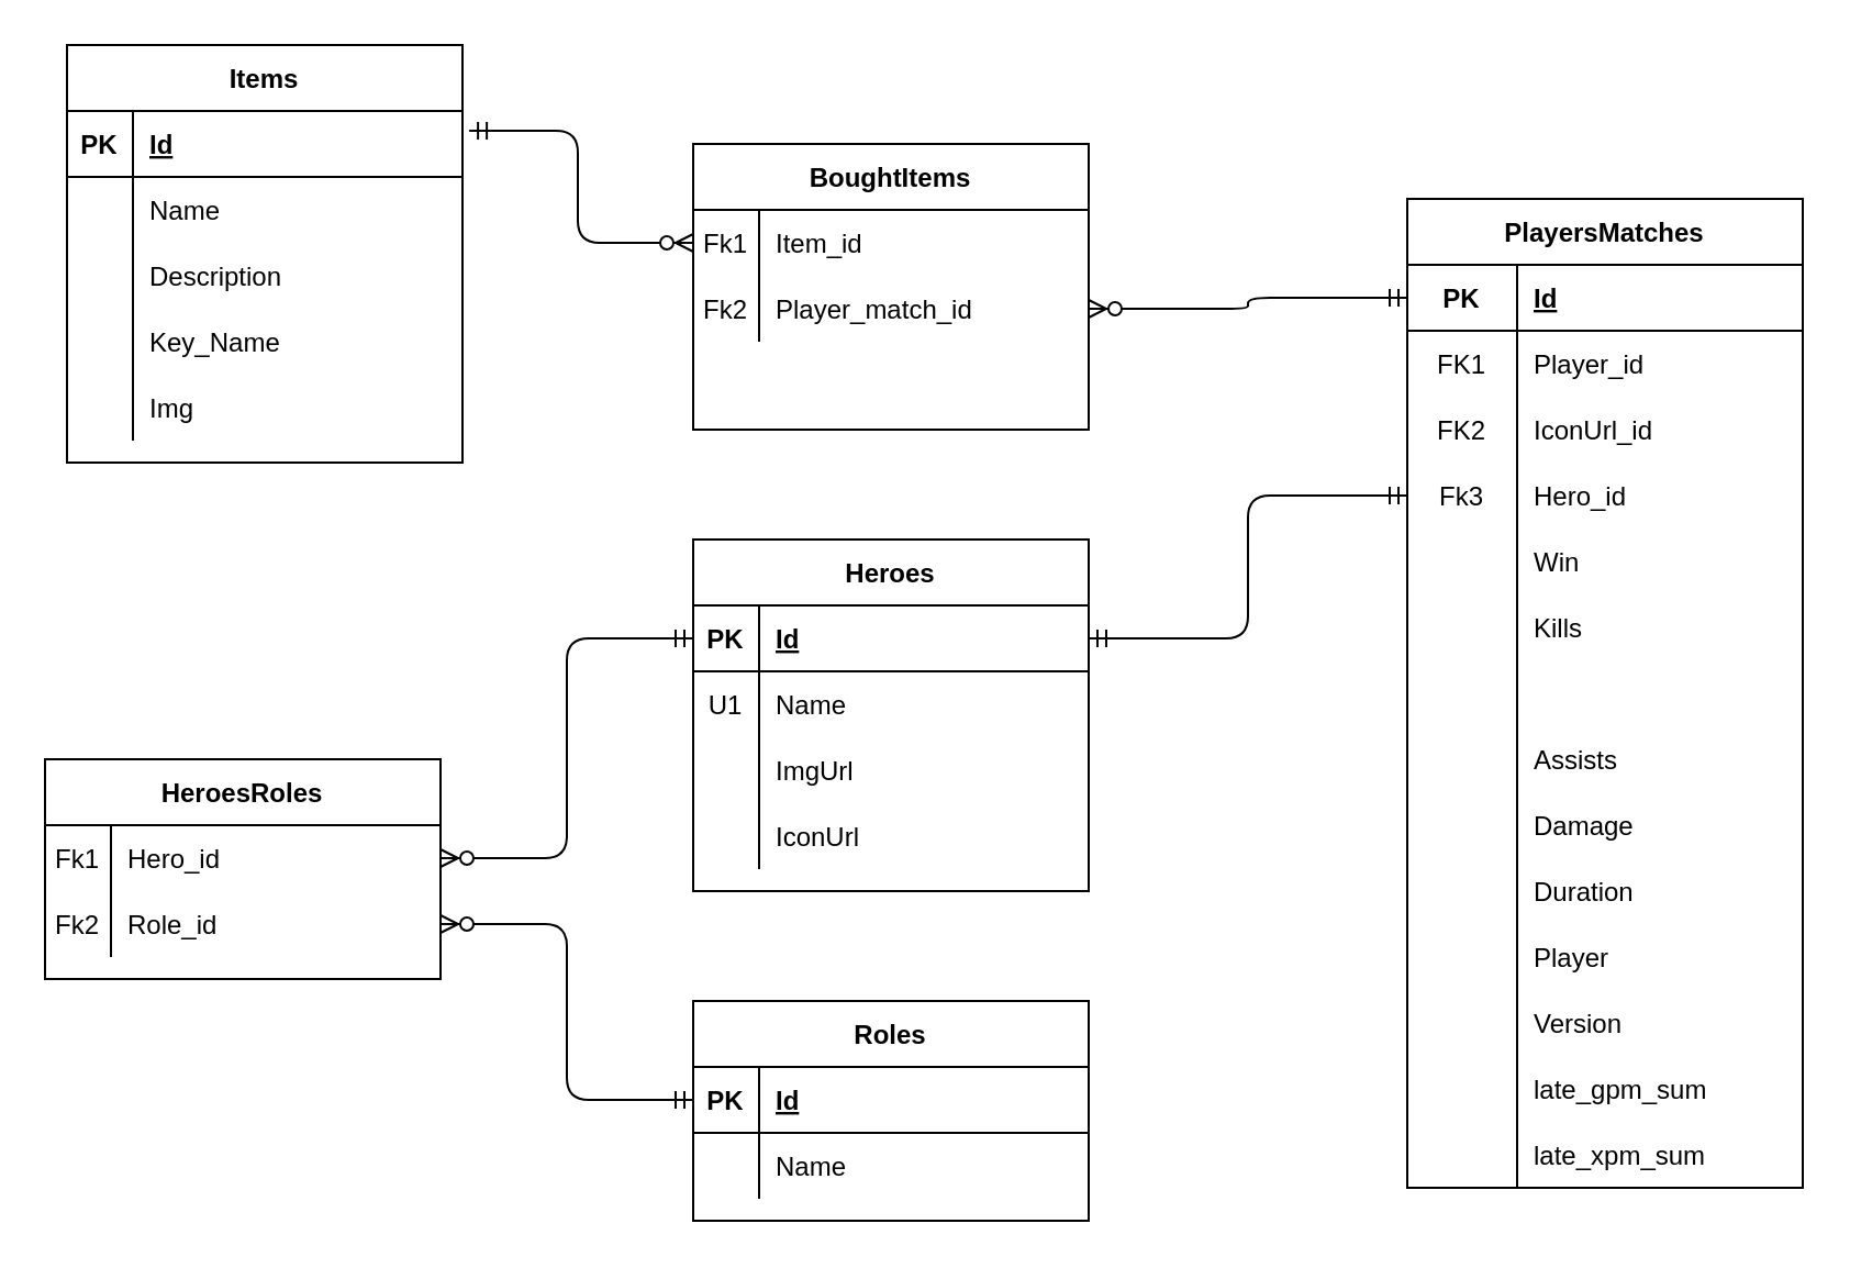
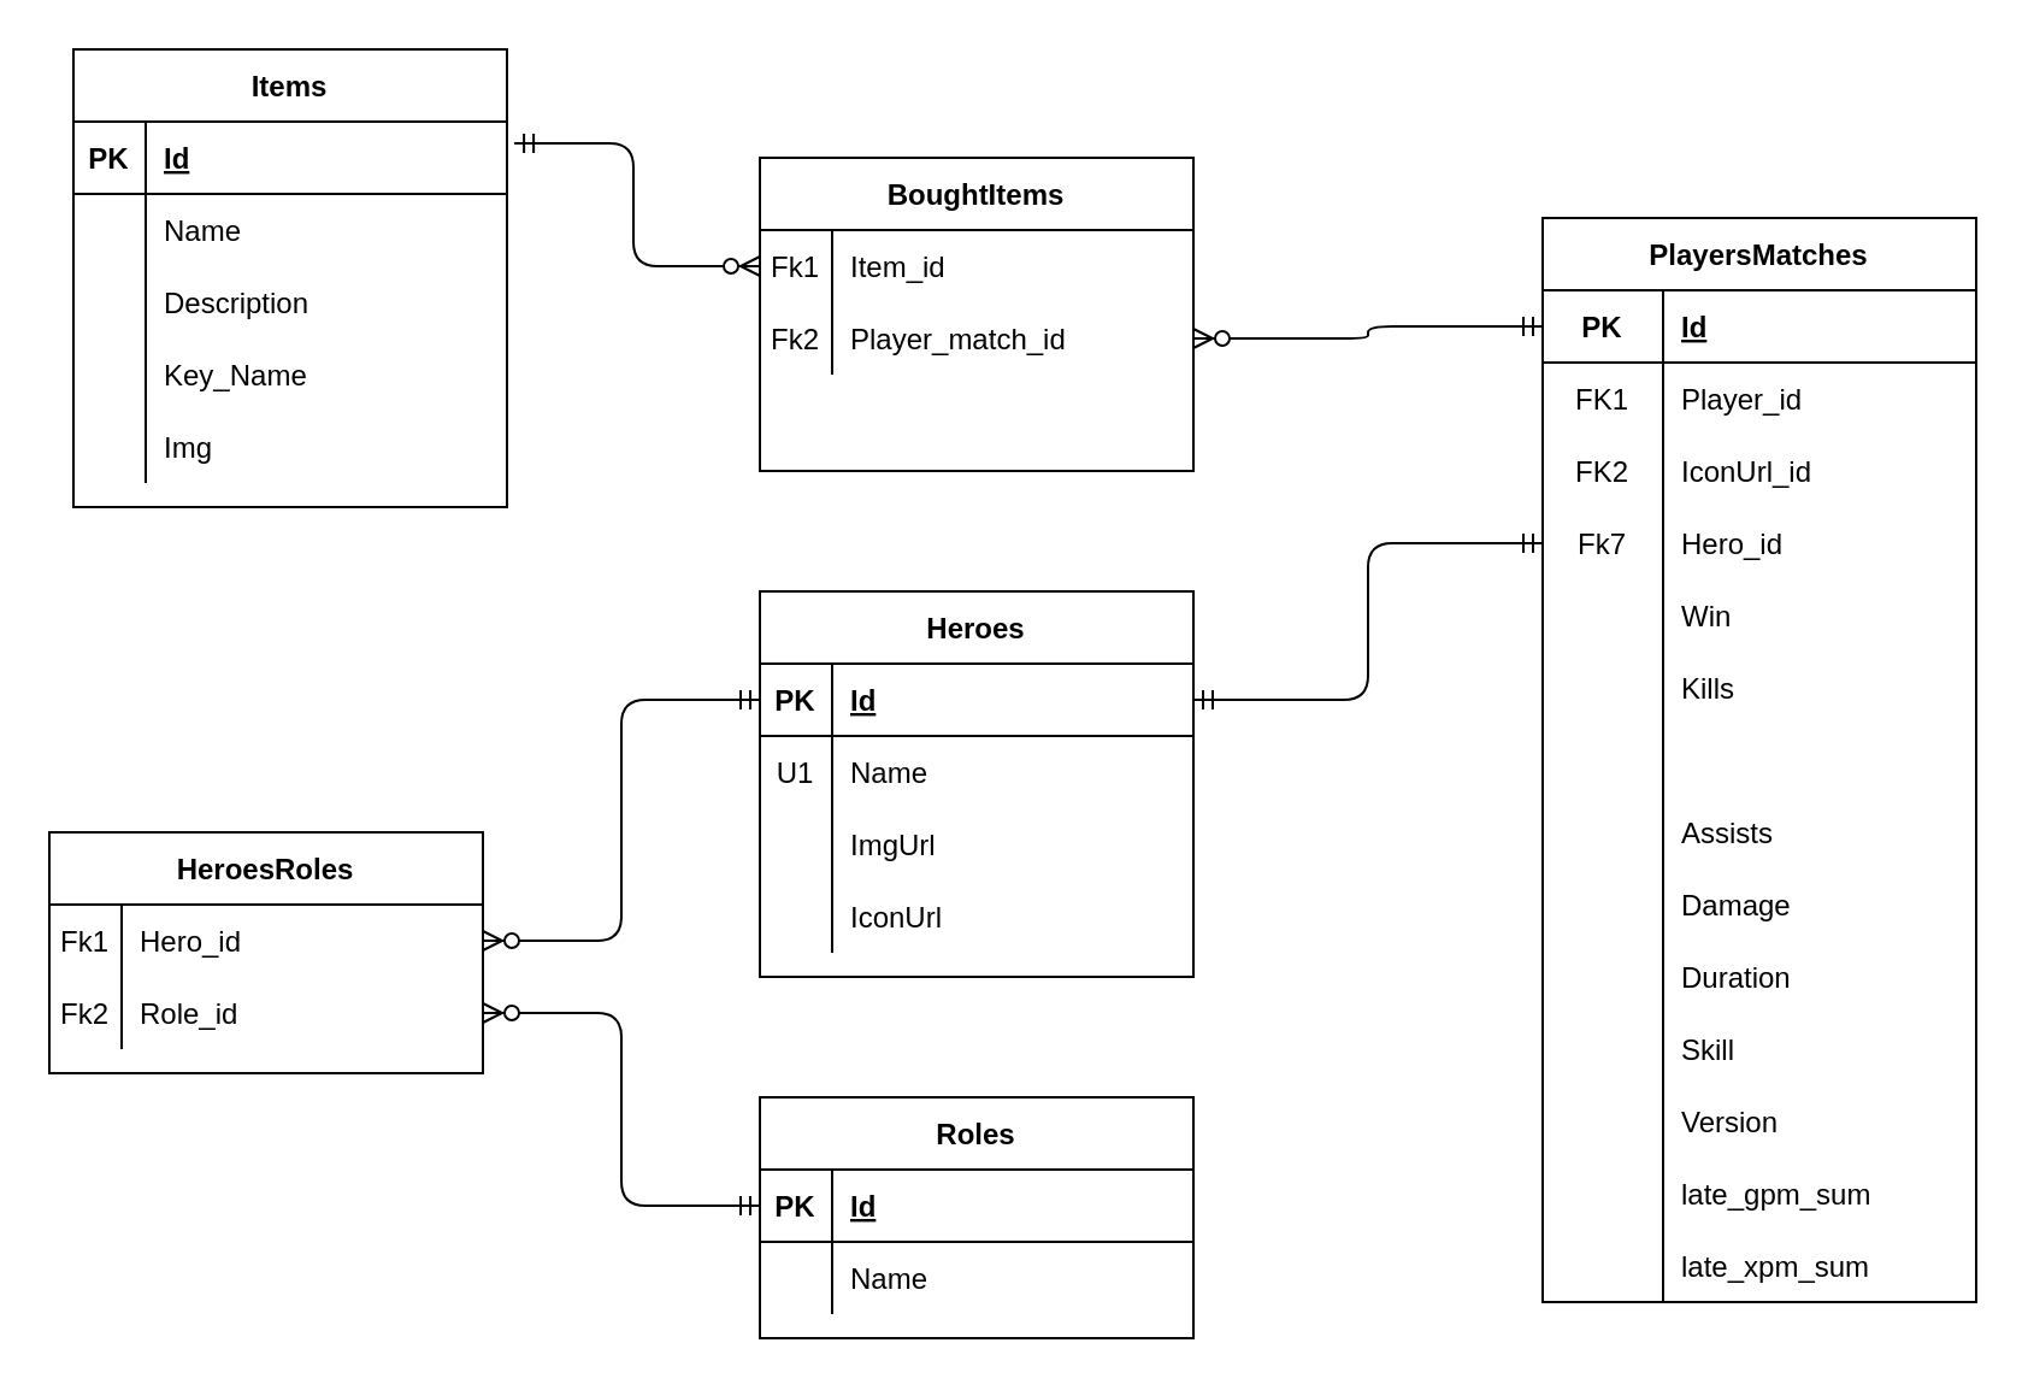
- <mxCell id="13" value="Fk3" style="shape=partialRectangle;connectable=0;fillColor=none;top=0;left=0;bottom=0;right=0;editable=1;overflow=hidden;" parent="12" vertex="1"><mxGeometry width="50" height="30" as="geometry" /></mxCell>
+ <mxCell id="13" value="Fk7" style="shape=partialRectangle;connectable=0;fillColor=none;top=0;left=0;bottom=0;right=0;editable=1;overflow=hidden;" parent="12" vertex="1"><mxGeometry width="50" height="30" as="geometry" /></mxCell>
- <mxCell id="34" value="Player" style="shape=partialRectangle;connectable=0;fillColor=none;top=0;left=0;bottom=0;right=0;align=left;spacingLeft=6;overflow=hidden;" parent="32" vertex="1"><mxGeometry x="50" width="130" height="30" as="geometry" /></mxCell>
+ <mxCell id="34" value="Skill" style="shape=partialRectangle;connectable=0;fillColor=none;top=0;left=0;bottom=0;right=0;align=left;spacingLeft=6;overflow=hidden;" parent="32" vertex="1"><mxGeometry x="50" width="130" height="30" as="geometry" /></mxCell>
